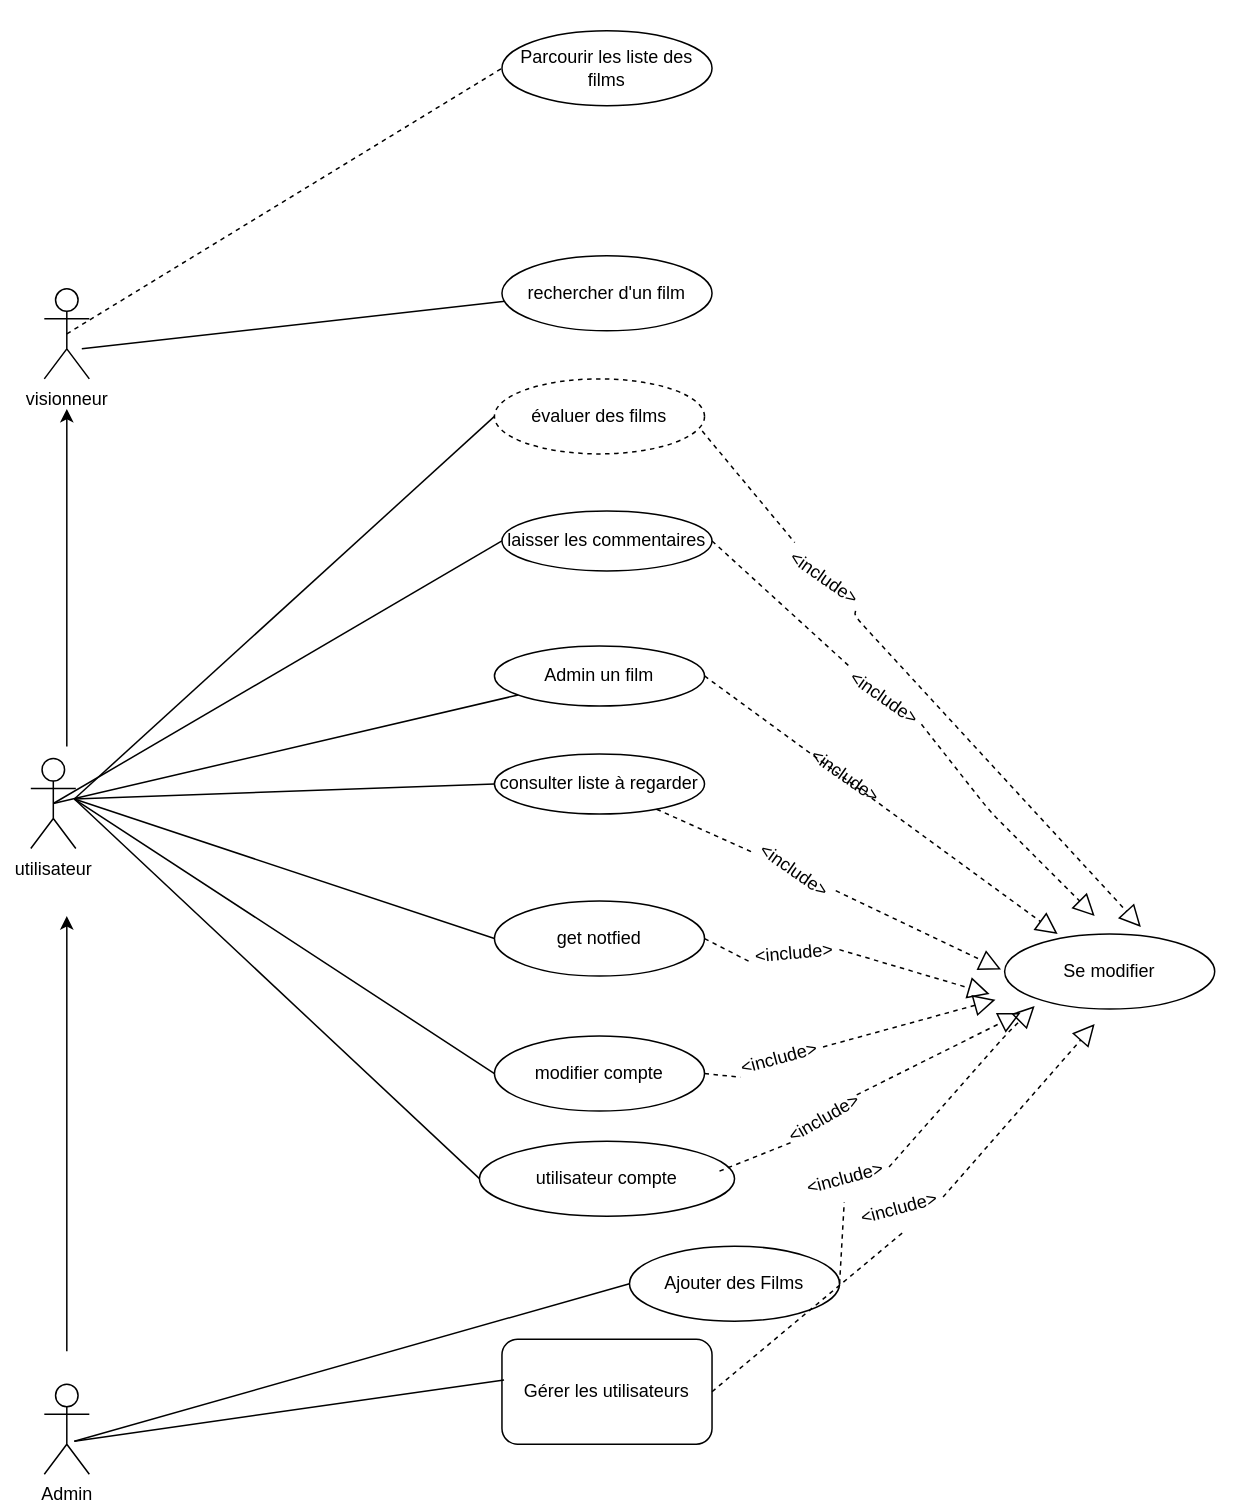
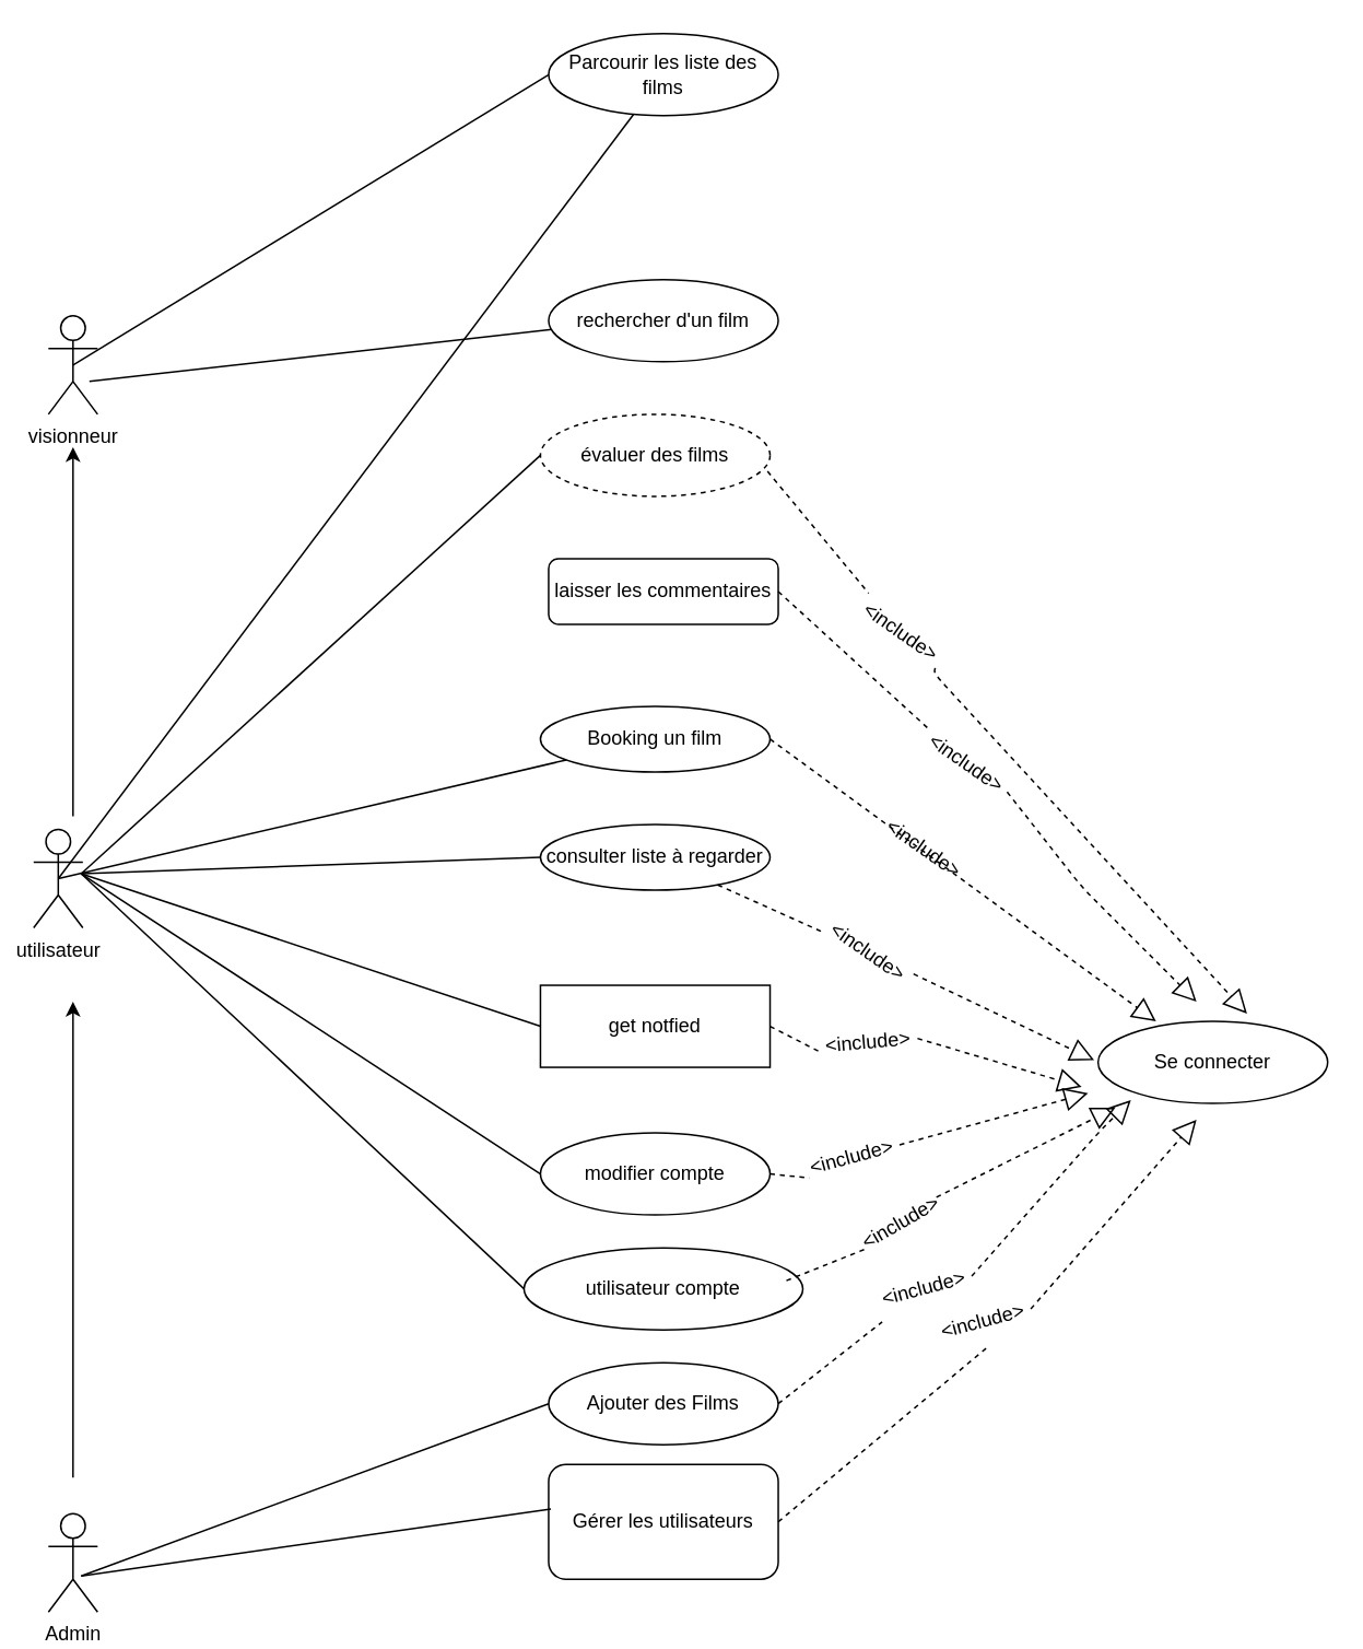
- <mxCell id="23" value="" style="endArrow=none;html=1;entryX=0;entryY=0.5;entryDx=0;entryDy=0;exitX=0.5;exitY=0.5;exitDx=0;exitDy=0;exitPerimeter=0;dashed=1;" parent="1" source="2" target="3" edge="1"><mxGeometry width="50" height="50" relative="1" as="geometry"><mxPoint x="89" y="282" as="sourcePoint" /><mxPoint x="139" y="232" as="targetPoint" /></mxGeometry></mxCell>
+ <mxCell id="23" value="" style="endArrow=none;html=1;entryX=0;entryY=0.5;entryDx=0;entryDy=0;exitX=0.5;exitY=0.5;exitDx=0;exitDy=0;exitPerimeter=0;" parent="1" source="2" target="3" edge="1"><mxGeometry width="50" height="50" relative="1" as="geometry"><mxPoint x="89" y="282" as="sourcePoint" /><mxPoint x="139" y="232" as="targetPoint" /></mxGeometry></mxCell>
- <mxCell id="8" value="laisser les commentaires" style="ellipse;whiteSpace=wrap;html=1;" parent="1" vertex="1"><mxGeometry x="334" y="340" width="140" height="40" as="geometry" /></mxCell>
+ <mxCell id="8" value="laisser les commentaires" style="whiteSpace=wrap;html=1;rounded=1;" parent="1" vertex="1"><mxGeometry x="334" y="340" width="140" height="40" as="geometry" /></mxCell>
- <mxCell id="20" value="" style="endArrow=none;html=1;entryX=0;entryY=0.5;entryDx=0;entryDy=0;exitX=0.5;exitY=0.5;exitDx=0;exitDy=0;exitPerimeter=0;" parent="1" source="7" target="8" edge="1"><mxGeometry width="50" height="50" relative="1" as="geometry"><mxPoint x="89" y="632" as="sourcePoint" /><mxPoint x="139" y="582" as="targetPoint" /></mxGeometry></mxCell>
+ <mxCell id="20" value="" style="endArrow=none;html=1;exitX=0.5;exitY=0.5;exitDx=0;exitDy=0;exitPerimeter=0;" parent="1" source="7" target="3" edge="1"><mxGeometry width="50" height="50" relative="1" as="geometry"><mxPoint x="89" y="632" as="sourcePoint" /><mxPoint x="139" y="582" as="targetPoint" /></mxGeometry></mxCell>
- <mxCell id="9" value="Admin un film" style="ellipse;whiteSpace=wrap;html=1;" parent="1" vertex="1"><mxGeometry x="329" y="430" width="140" height="40" as="geometry" /></mxCell>
+ <mxCell id="9" value="Booking un film" style="ellipse;whiteSpace=wrap;html=1;" parent="1" vertex="1"><mxGeometry x="329" y="430" width="140" height="40" as="geometry" /></mxCell>
- <mxCell id="11" value="get notfied" style="ellipse;whiteSpace=wrap;html=1;" parent="1" vertex="1"><mxGeometry x="329" y="600" width="140" height="50" as="geometry" /></mxCell>
+ <mxCell id="11" value="get notfied" style="whiteSpace=wrap;html=1;rounded=0;" parent="1" vertex="1"><mxGeometry x="329" y="600" width="140" height="50" as="geometry" /></mxCell>
- <mxCell id="6" value="Se modifier" style="ellipse;whiteSpace=wrap;html=1;" parent="1" vertex="1"><mxGeometry x="669" y="622" width="140" height="50" as="geometry" /></mxCell>
+ <mxCell id="6" value="Se connecter" style="ellipse;whiteSpace=wrap;html=1;" parent="1" vertex="1"><mxGeometry x="669" y="622" width="140" height="50" as="geometry" /></mxCell>
- <mxCell id="4" value="Ajouter des Films" style="ellipse;whiteSpace=wrap;html=1;" parent="1" vertex="1"><mxGeometry x="419" y="830" width="140" height="50" as="geometry" /></mxCell>
+ <mxCell id="4" value="Ajouter des Films" style="ellipse;whiteSpace=wrap;html=1;" parent="1" vertex="1"><mxGeometry x="334" y="830" width="140" height="50" as="geometry" /></mxCell>
